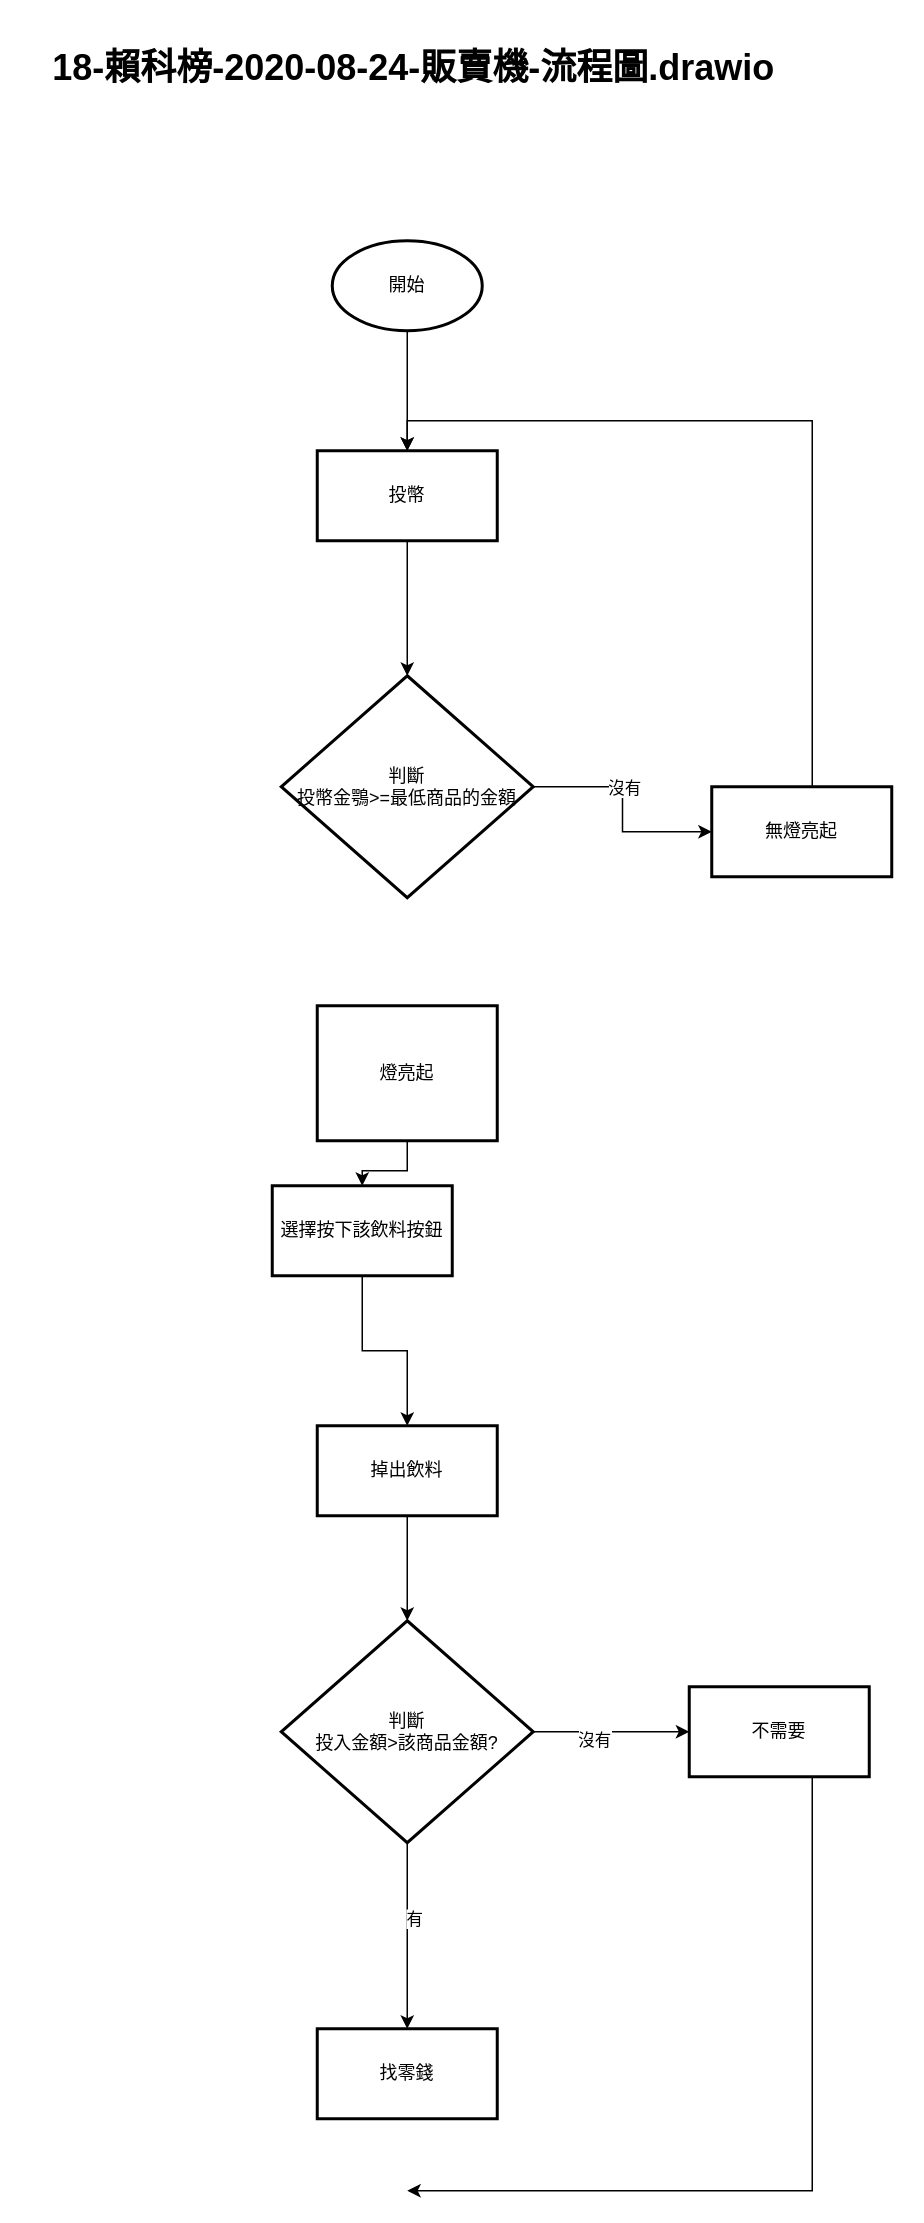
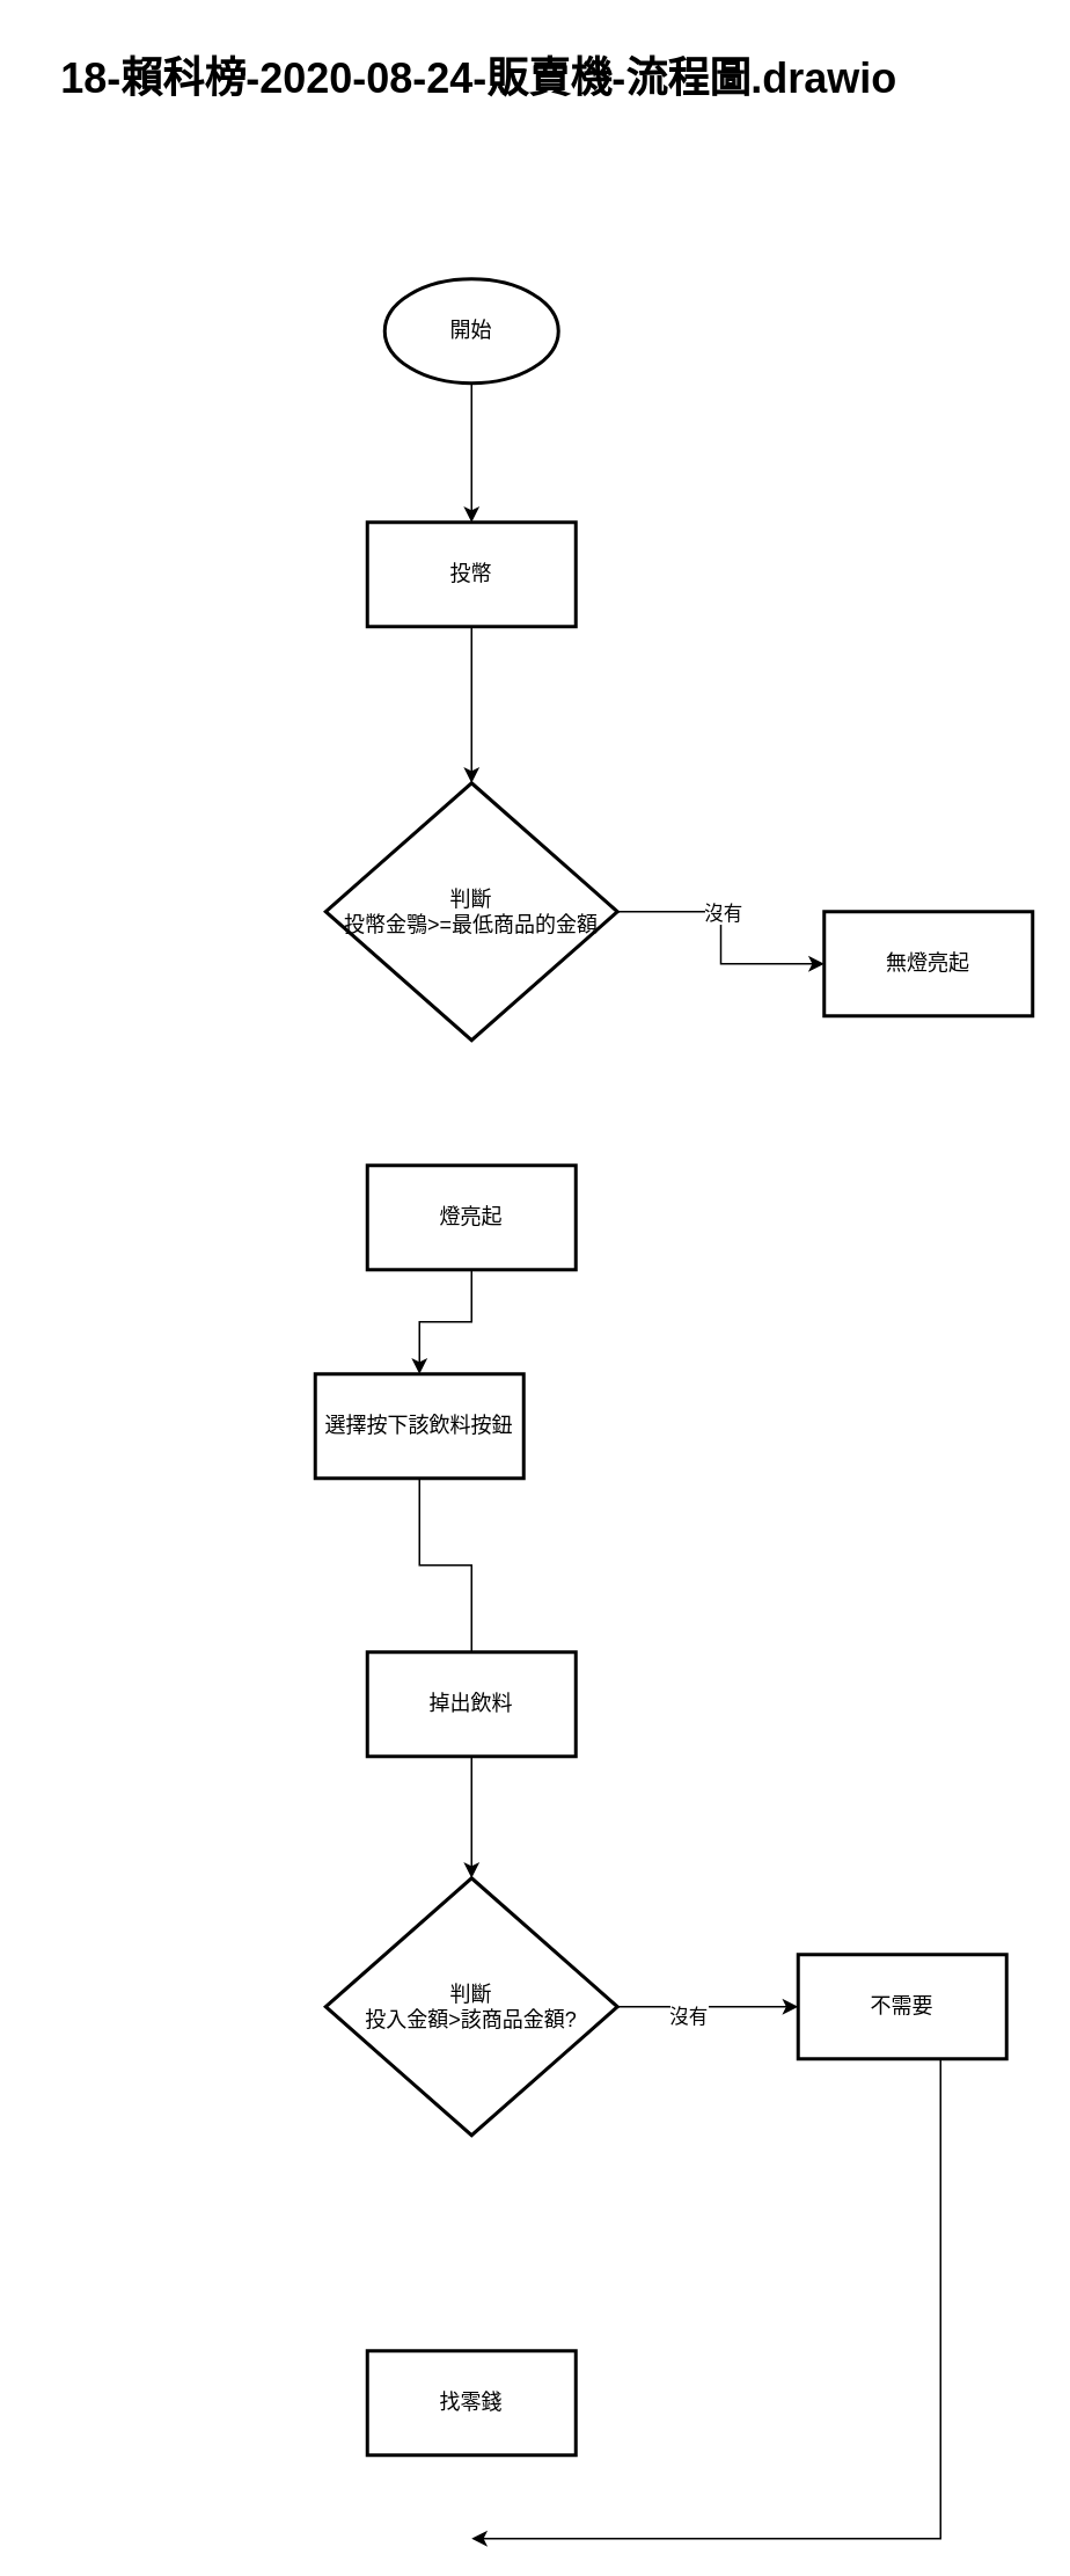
- <mxCell id="24" style="edgeStyle=orthogonalEdgeStyle;rounded=0;orthogonalLoop=1;jettySize=auto;html=1;entryX=0.5;entryY=0;entryDx=0;entryDy=0;" edge="1" parent="1" source="25" target="6"><mxGeometry relative="1" as="geometry"><Array as="points"><mxPoint x="541" y="280" /><mxPoint x="271" y="280" /></Array></mxGeometry></mxCell>
- <mxCell id="11" value="燈亮起" style="whiteSpace=wrap;html=1;strokeWidth=2;" vertex="1" parent="1"><mxGeometry x="211" y="670" width="120" height="90" as="geometry" /></mxCell>
+ <mxCell id="11" value="燈亮起" style="whiteSpace=wrap;html=1;strokeWidth=2;" vertex="1" parent="1"><mxGeometry x="211" y="670" width="120" height="60" as="geometry" /></mxCell>
- <mxCell id="12" value="" style="edgeStyle=orthogonalEdgeStyle;rounded=0;orthogonalLoop=1;jettySize=auto;html=1;" edge="1" parent="1" source="13" target="15"><mxGeometry relative="1" as="geometry" /></mxCell>
+ <mxCell id="12" value="" style="edgeStyle=orthogonalEdgeStyle;rounded=0;orthogonalLoop=1;jettySize=auto;html=1;endArrow=none;" edge="1" parent="1" source="13" target="15"><mxGeometry relative="1" as="geometry" /></mxCell>
- <mxCell id="16" value="" style="edgeStyle=orthogonalEdgeStyle;rounded=0;orthogonalLoop=1;jettySize=auto;html=1;" edge="1" parent="1" source="20" target="21"><mxGeometry relative="1" as="geometry" /></mxCell>
- <mxCell id="17" value="有" style="edgeLabel;html=1;align=center;verticalAlign=middle;resizable=0;points=[];" vertex="1" connectable="0" parent="16"><mxGeometry x="-0.194" y="4" relative="1" as="geometry"><mxPoint as="offset" /></mxGeometry></mxCell>
